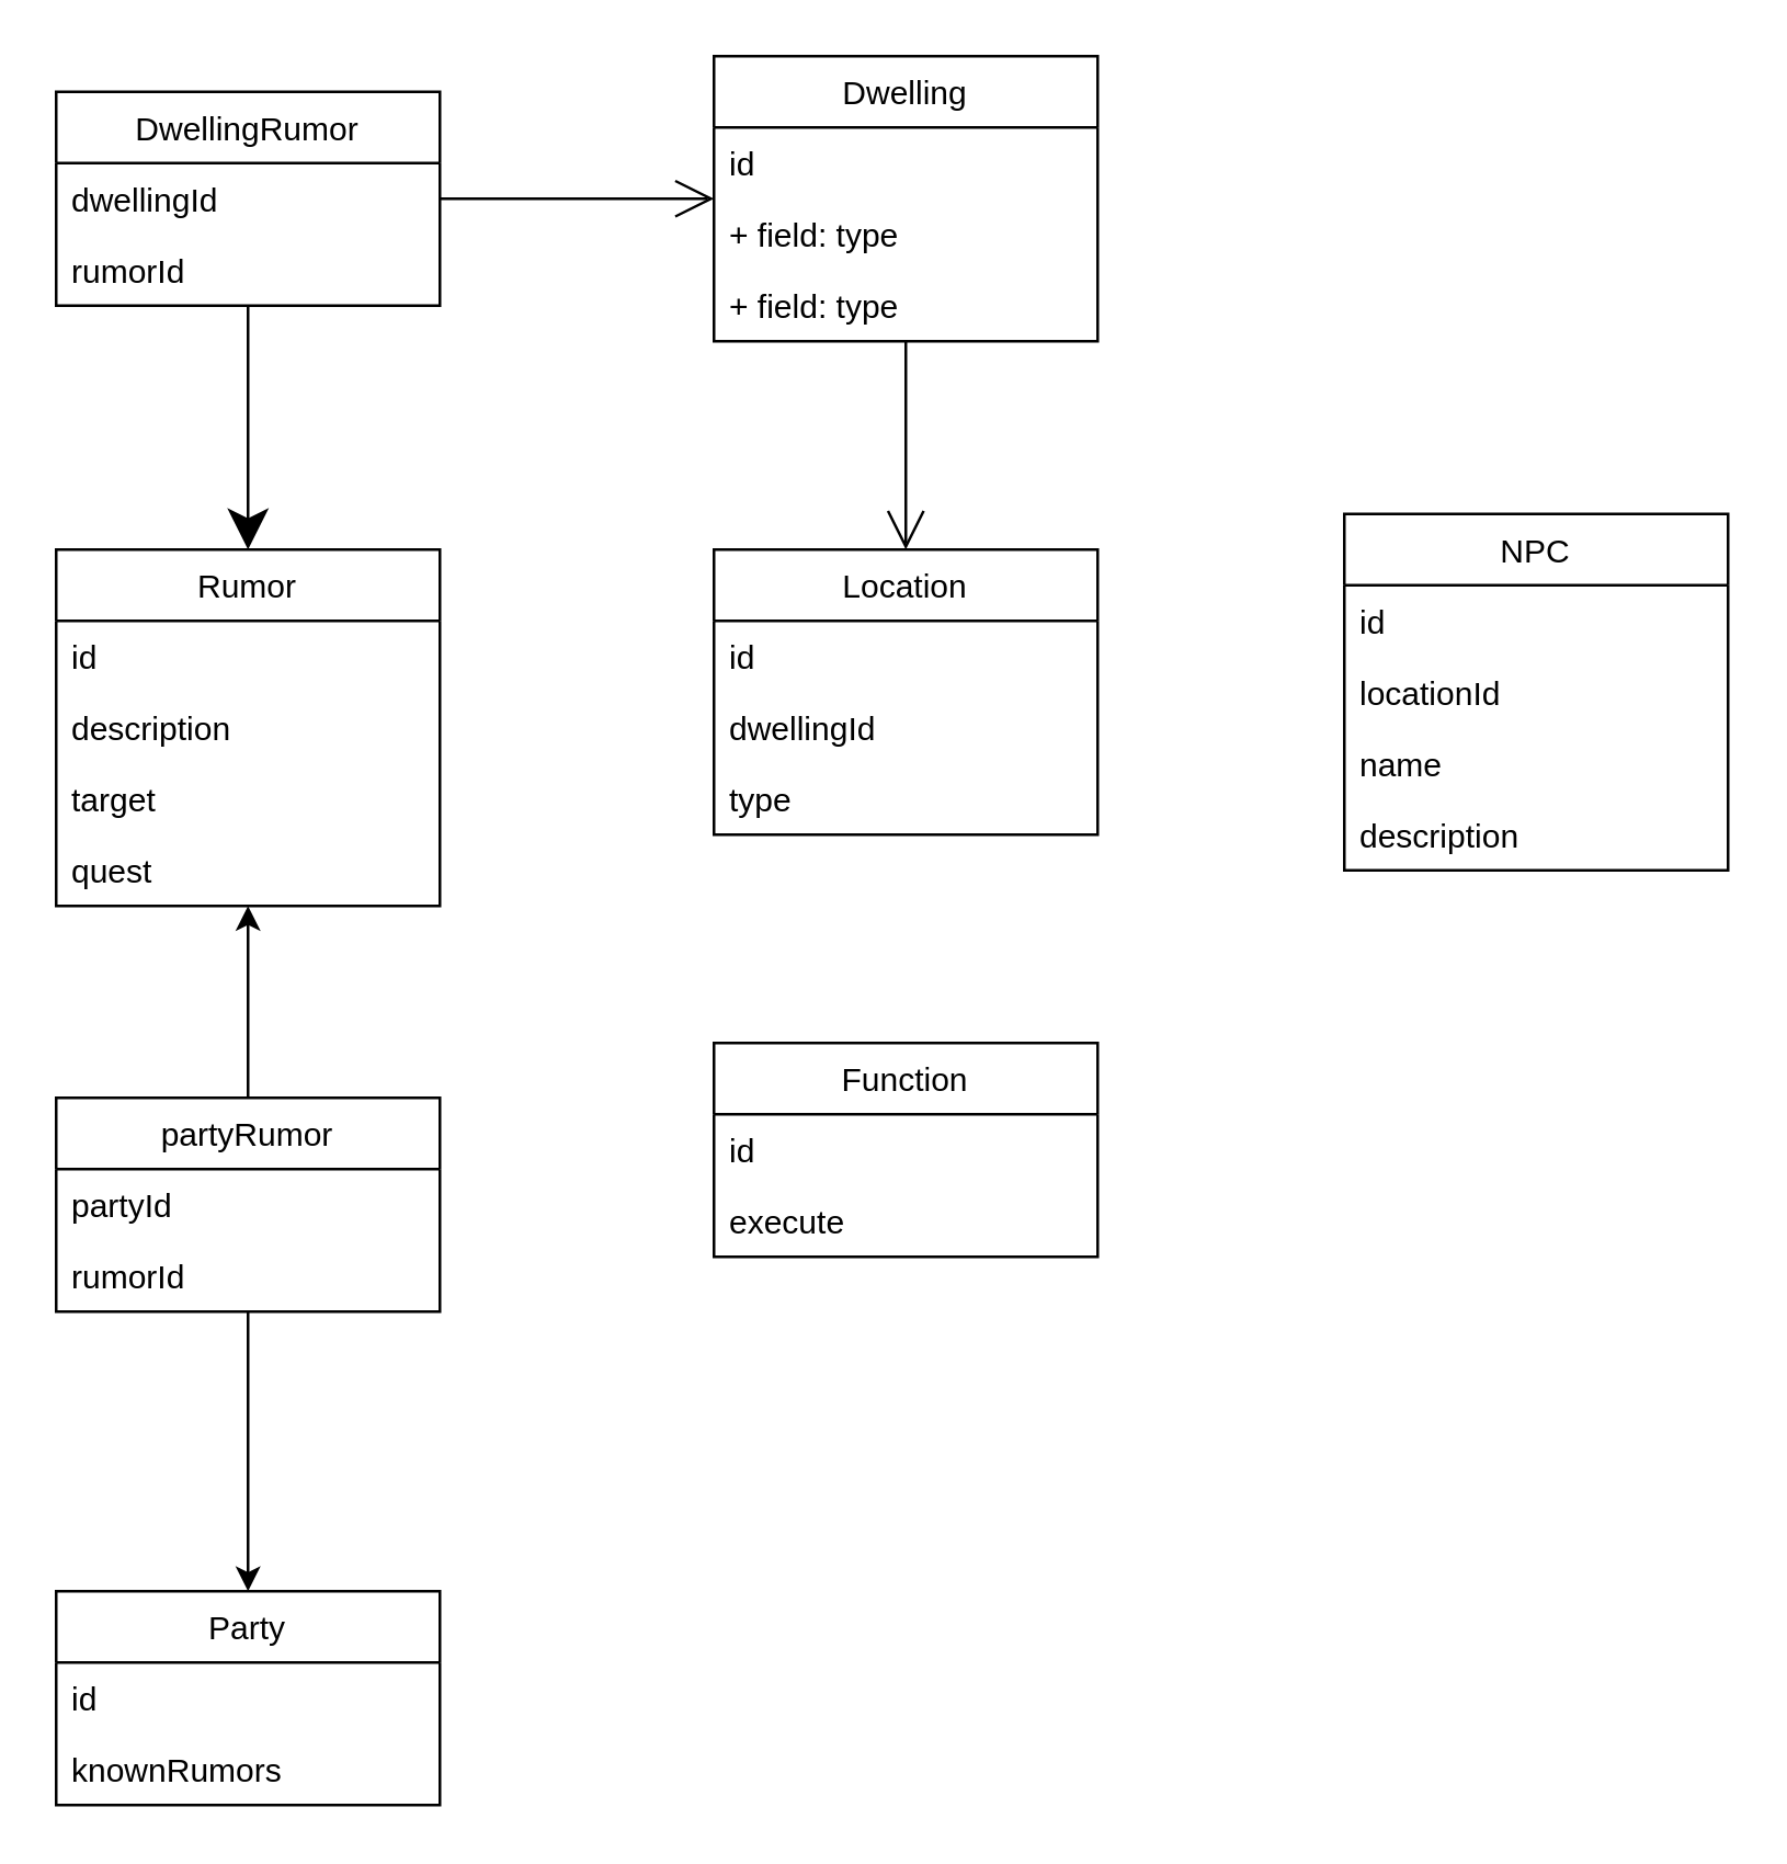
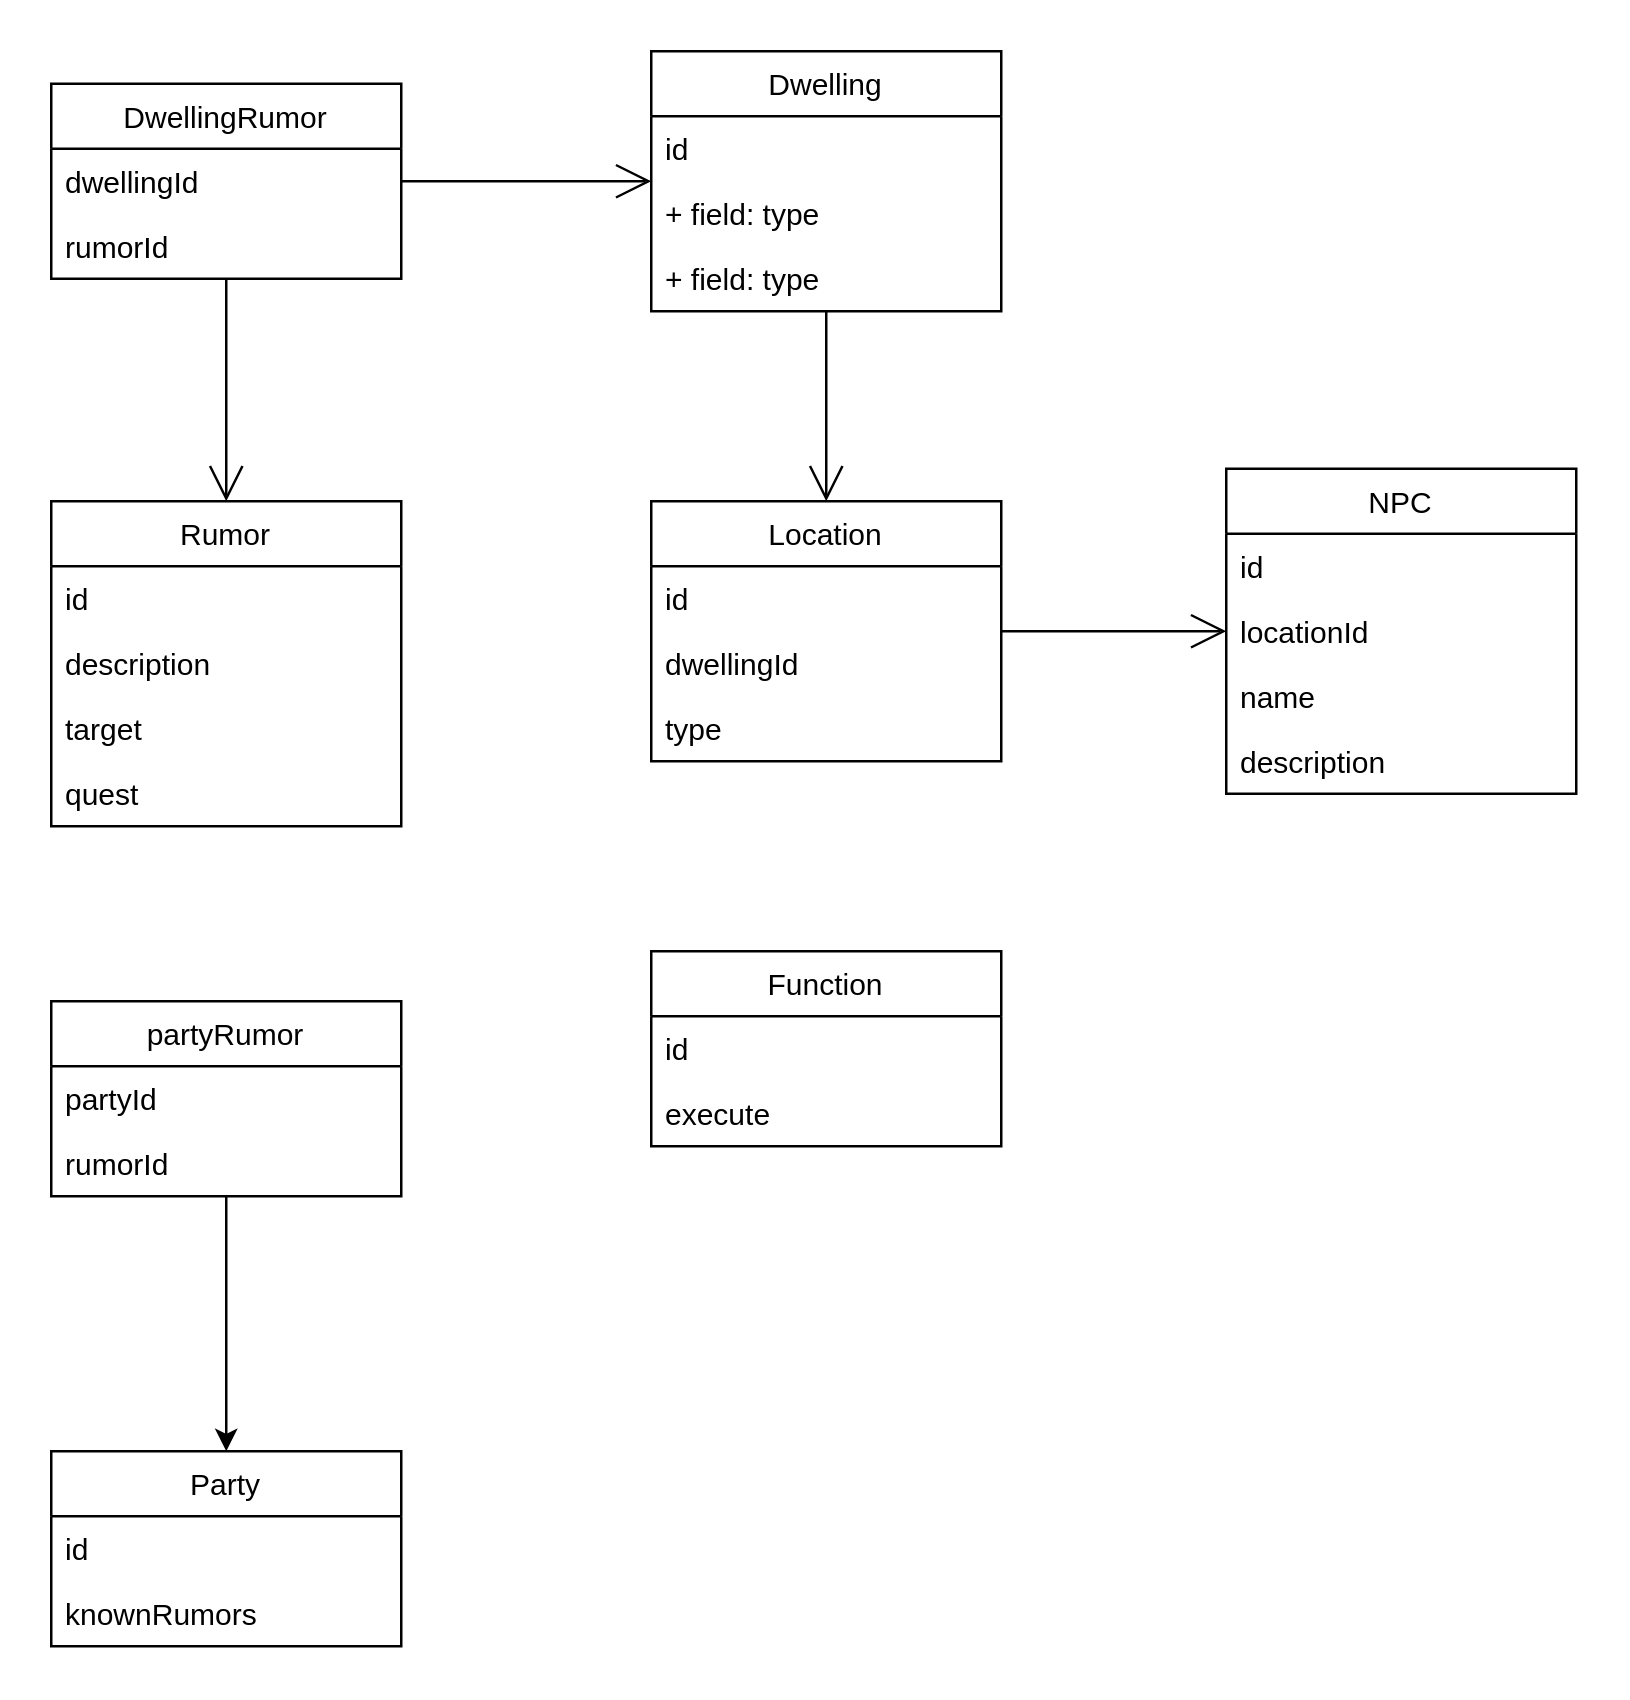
- <mxCell id="28" value="" style="endArrow=classic;endFill=1;endSize=12;html=1;rounded=0;" edge="1" parent="1" source="25" target="20"><mxGeometry width="160" relative="1" as="geometry"><mxPoint x="320" y="530" as="sourcePoint" /><mxPoint x="320" y="606" as="targetPoint" /></mxGeometry></mxCell>
+ <mxCell id="28" value="" style="endArrow=open;endFill=1;endSize=12;html=1;rounded=0;" edge="1" parent="1" source="25" target="20"><mxGeometry width="160" relative="1" as="geometry"><mxPoint x="320" y="530" as="sourcePoint" /><mxPoint x="320" y="606" as="targetPoint" /></mxGeometry></mxCell>
+ <mxCell id="15" value="" style="endArrow=open;endFill=1;endSize=12;html=1;rounded=0;" parent="1" source="11" target="6" edge="1"><mxGeometry width="160" relative="1" as="geometry"><mxPoint x="-30" y="270" as="sourcePoint" /><mxPoint x="510" y="390" as="targetPoint" /></mxGeometry></mxCell>
- <mxCell id="37" value="" style="endArrow=classic;html=1;rounded=0;" edge="1" parent="1" source="34" target="20"><mxGeometry width="50" height="50" relative="1" as="geometry"><mxPoint x="100" y="488" as="sourcePoint" /><mxPoint x="100" y="590" as="targetPoint" /></mxGeometry></mxCell>
